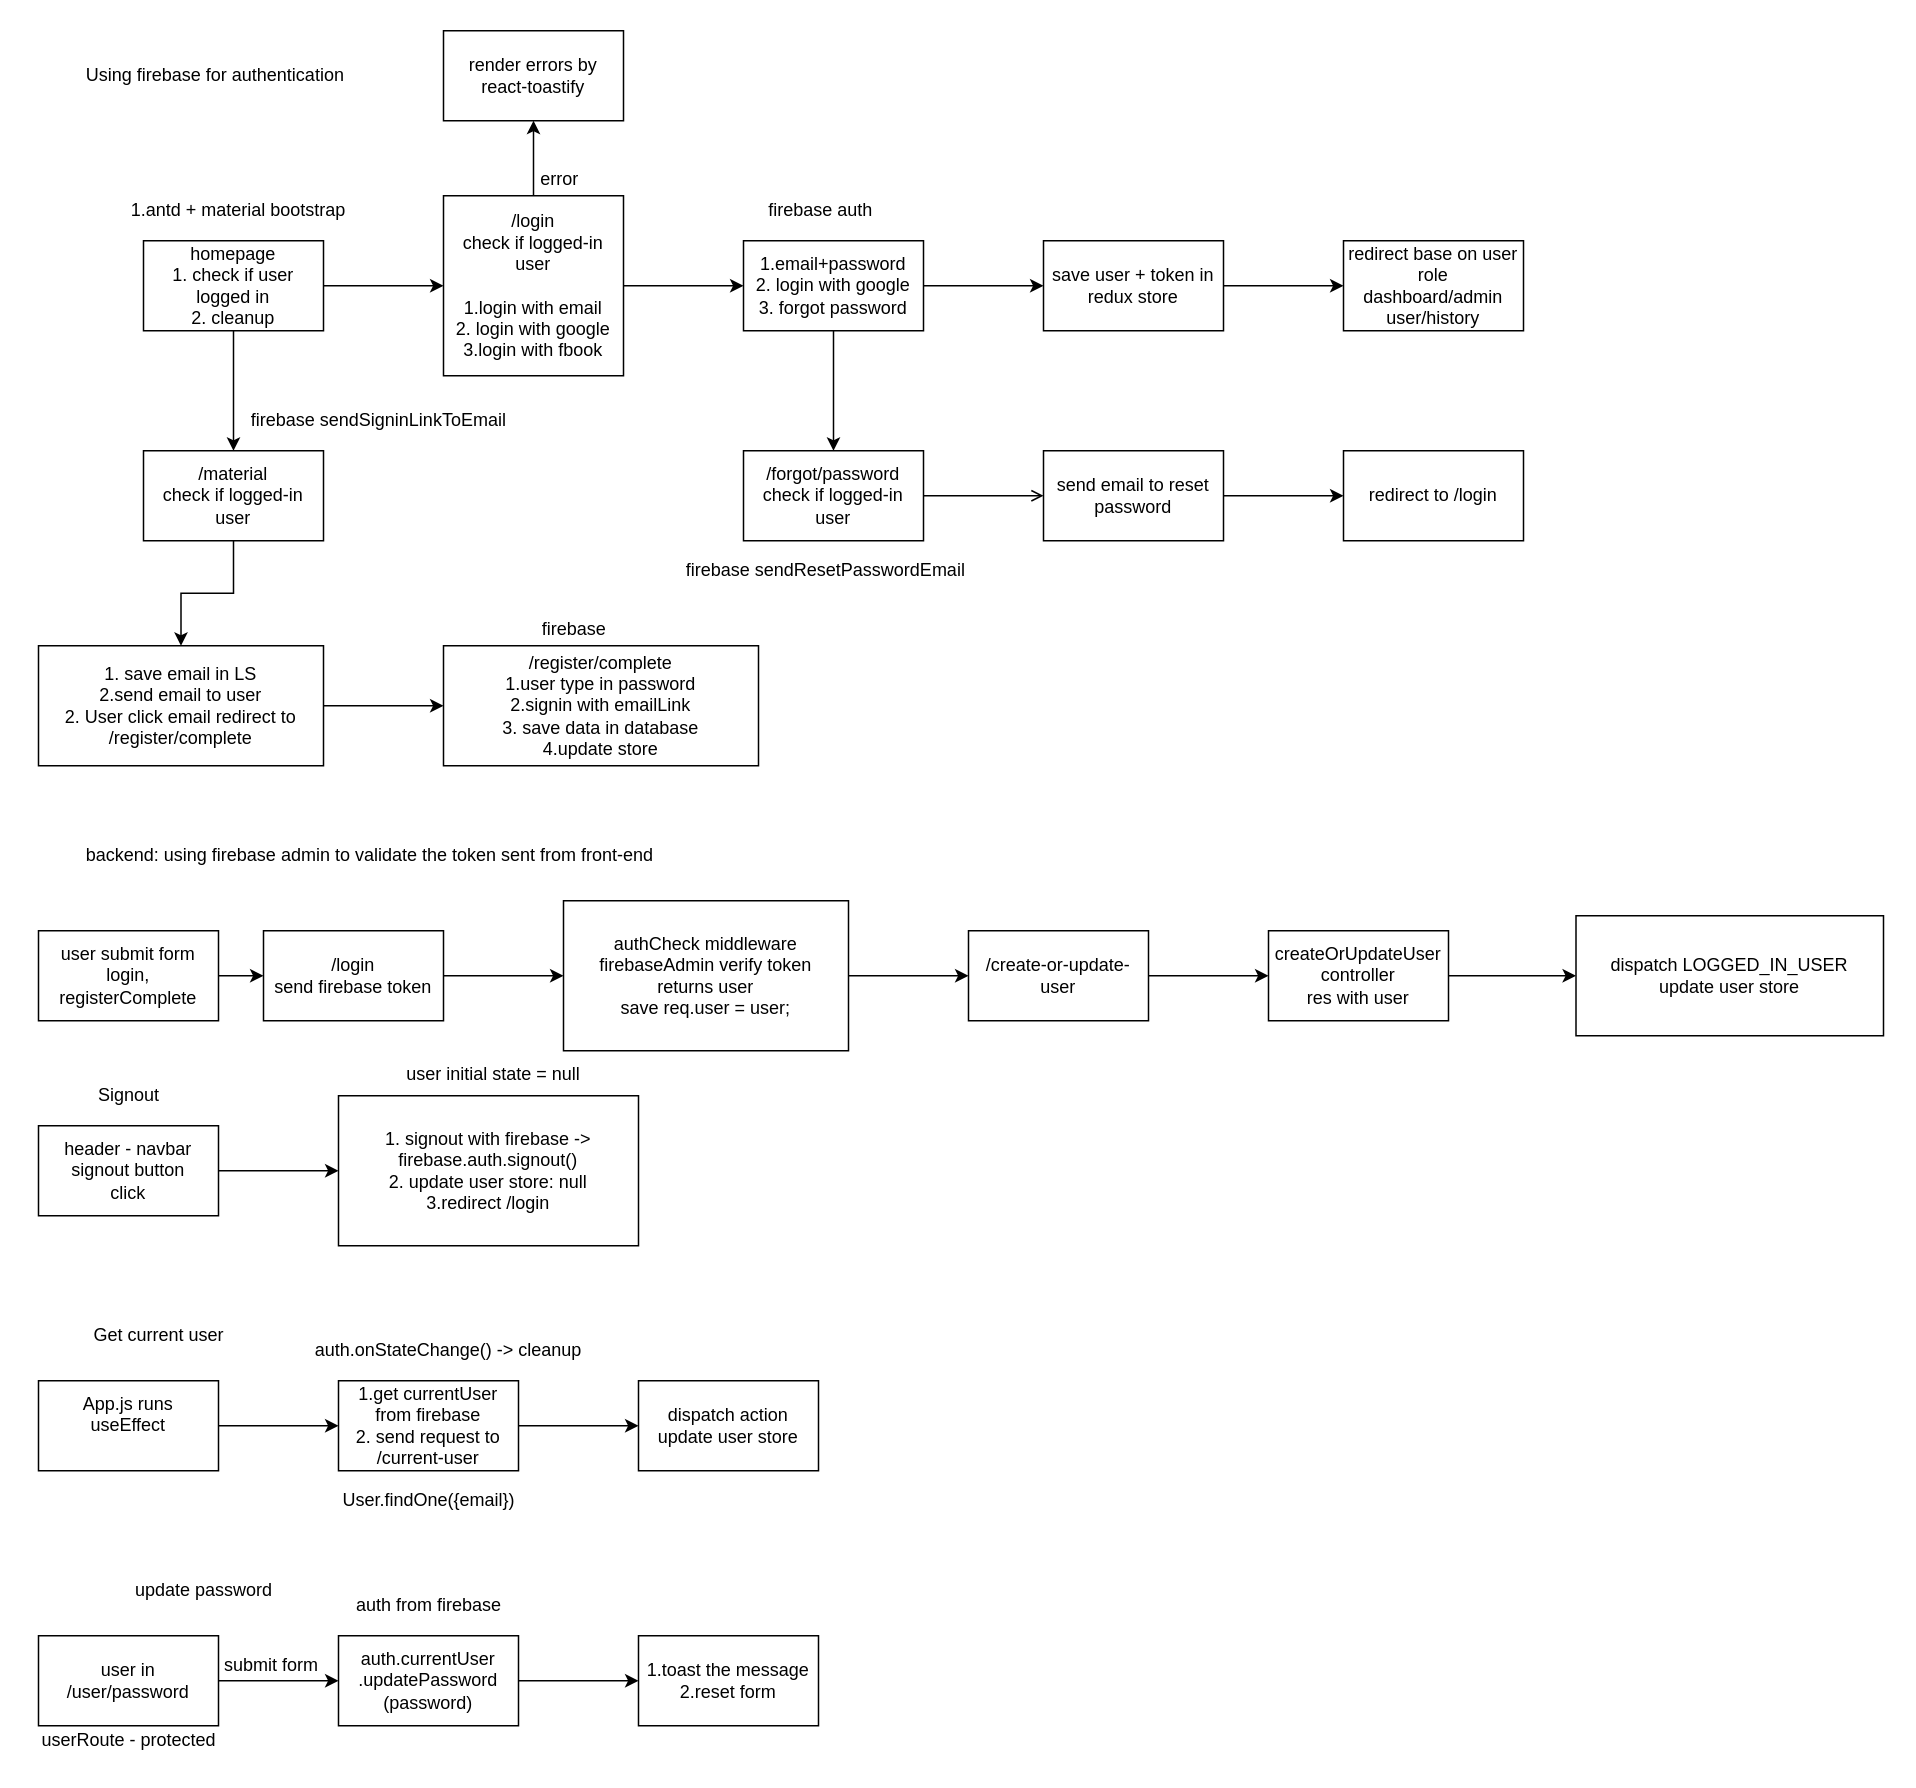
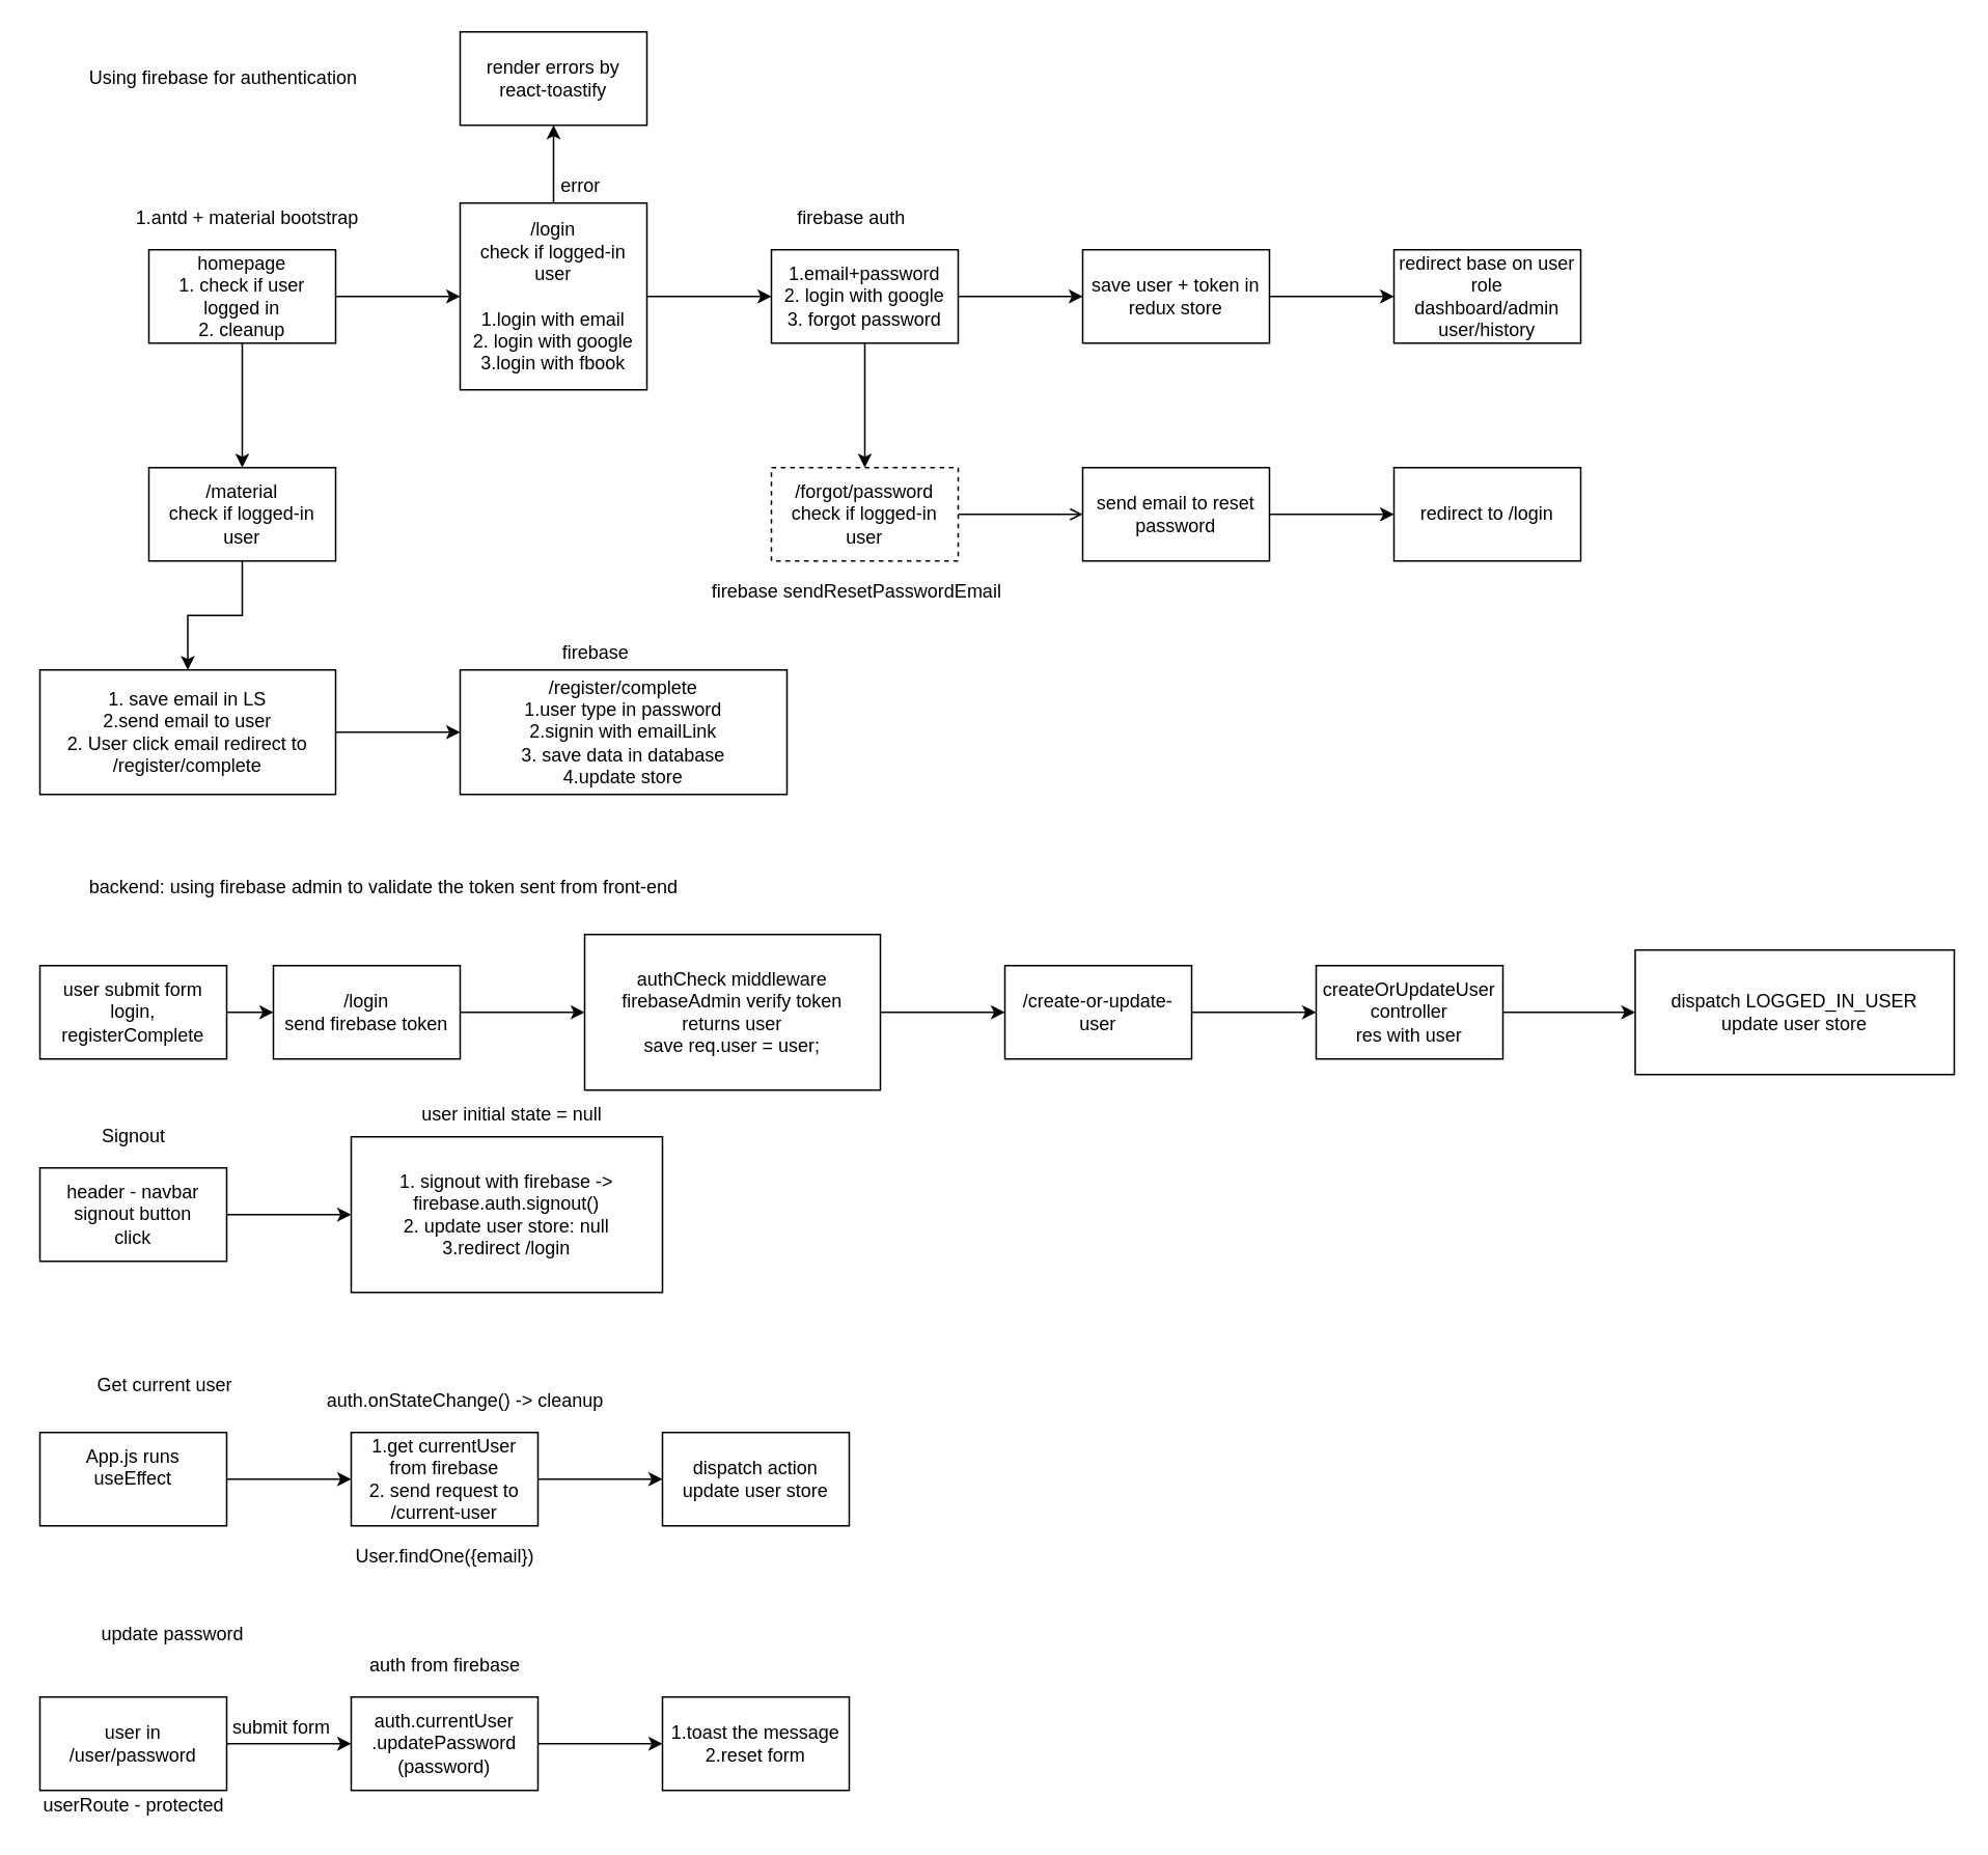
- <mxCell id="29" value="firebase sendSigninLinkToEmail" style="text;html=1;resizable=0;points=[];autosize=1;align=left;verticalAlign=top;spacingTop=-4;" parent="1" vertex="1"><mxGeometry x="165" y="270" width="190" height="20" as="geometry" /></mxCell>
- <mxCell id="21" value="&lt;div&gt;/forgot/password&lt;/div&gt;&lt;div&gt;check if logged-in user&lt;br&gt;&lt;/div&gt;" style="rounded=0;whiteSpace=wrap;html=1;" parent="1" vertex="1"><mxGeometry x="495" y="300" width="120" height="60" as="geometry" /></mxCell>
+ <mxCell id="21" value="&lt;div&gt;/forgot/password&lt;/div&gt;&lt;div&gt;check if logged-in user&lt;br&gt;&lt;/div&gt;" style="rounded=0;whiteSpace=wrap;html=1;dashed=1;" parent="1" vertex="1"><mxGeometry x="495" y="300" width="120" height="60" as="geometry" /></mxCell>
- <mxCell id="57" value="update password" style="text;html=1;align=center;verticalAlign=middle;resizable=0;points=[];autosize=1;strokeColor=none;" vertex="1" parent="1"><mxGeometry x="80" y="1050" width="110" height="20" as="geometry" /></mxCell>
+ <mxCell id="57" value="update password" style="text;html=1;align=center;verticalAlign=middle;resizable=0;points=[];autosize=1;strokeColor=none;" vertex="1" parent="1"><mxGeometry x="55" y="1040" width="110" height="20" as="geometry" /></mxCell>
